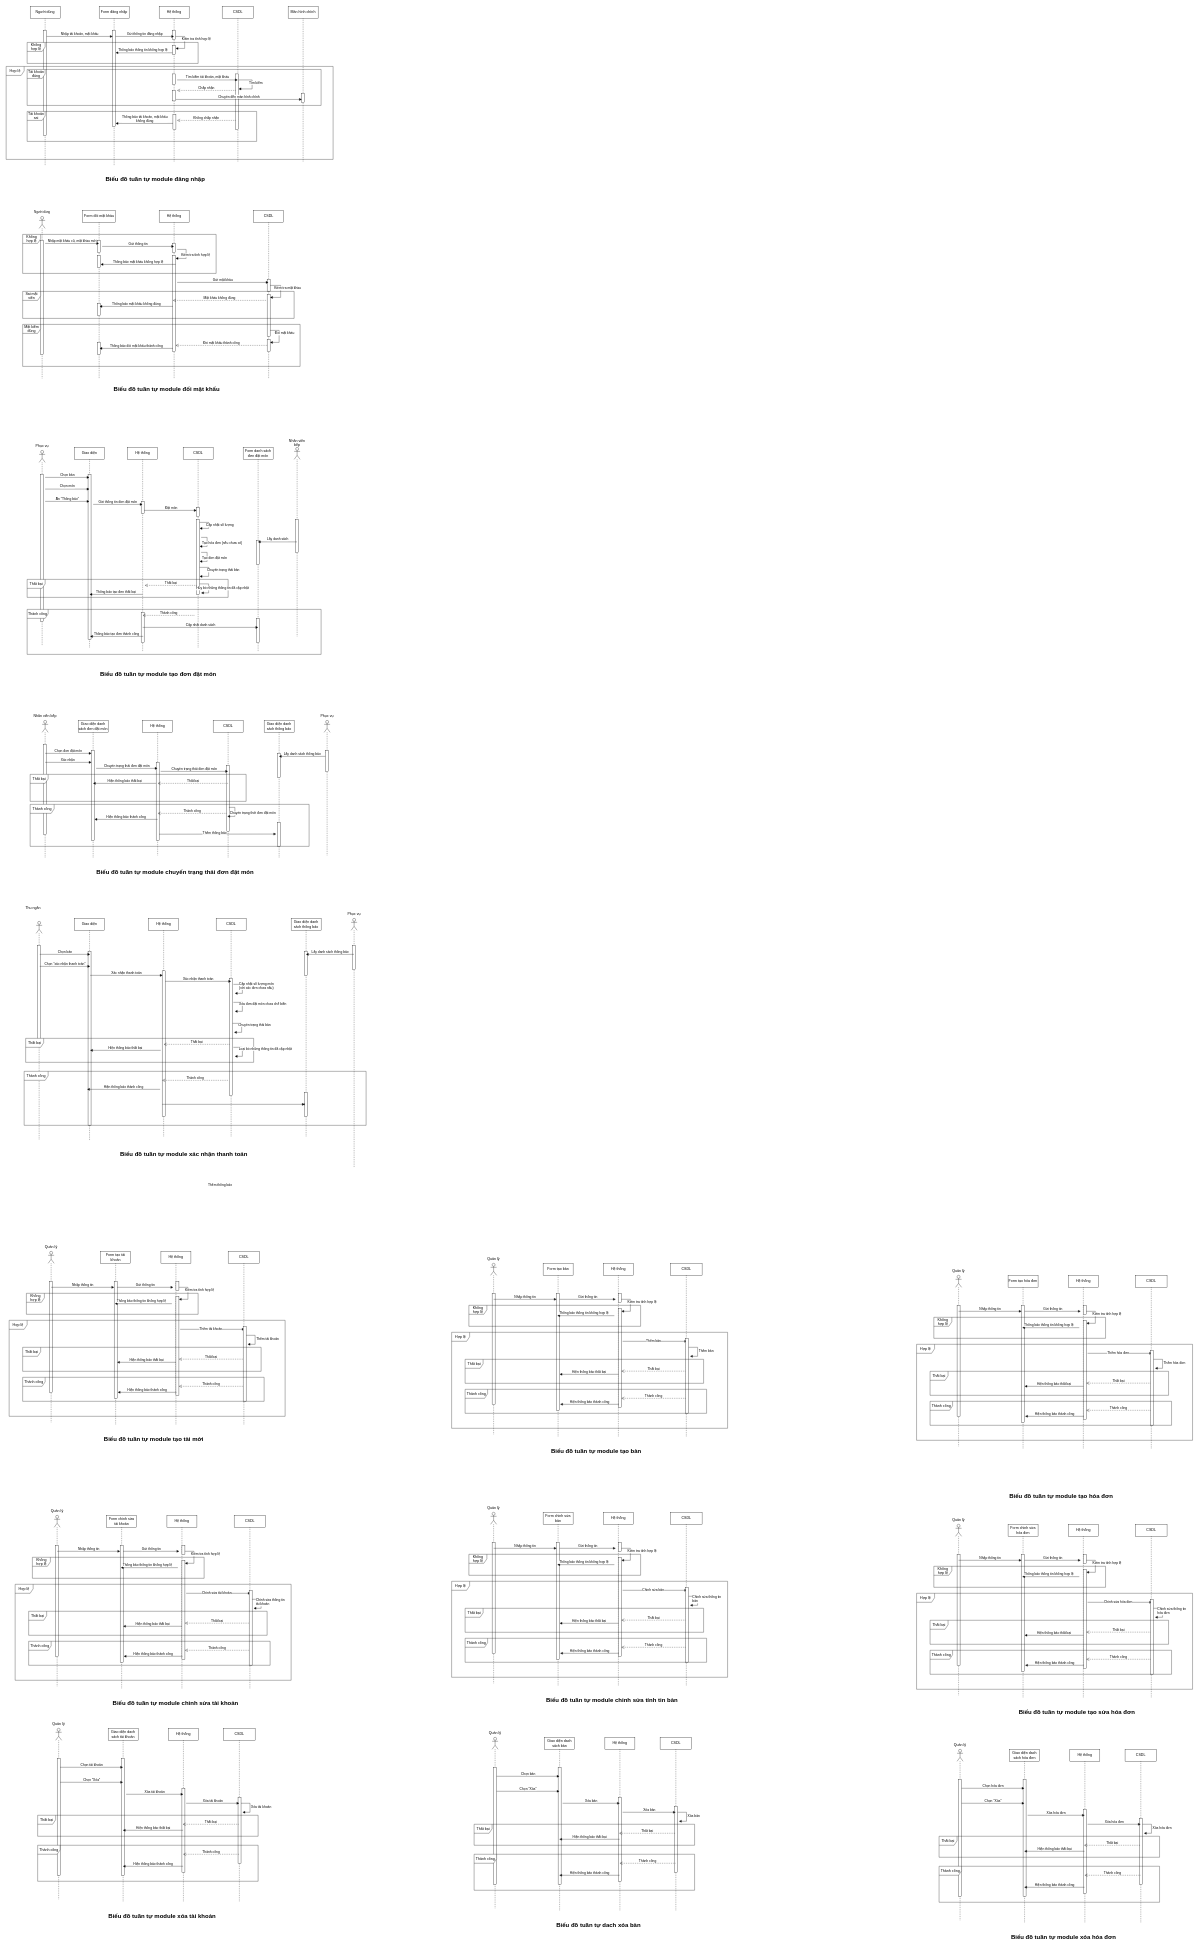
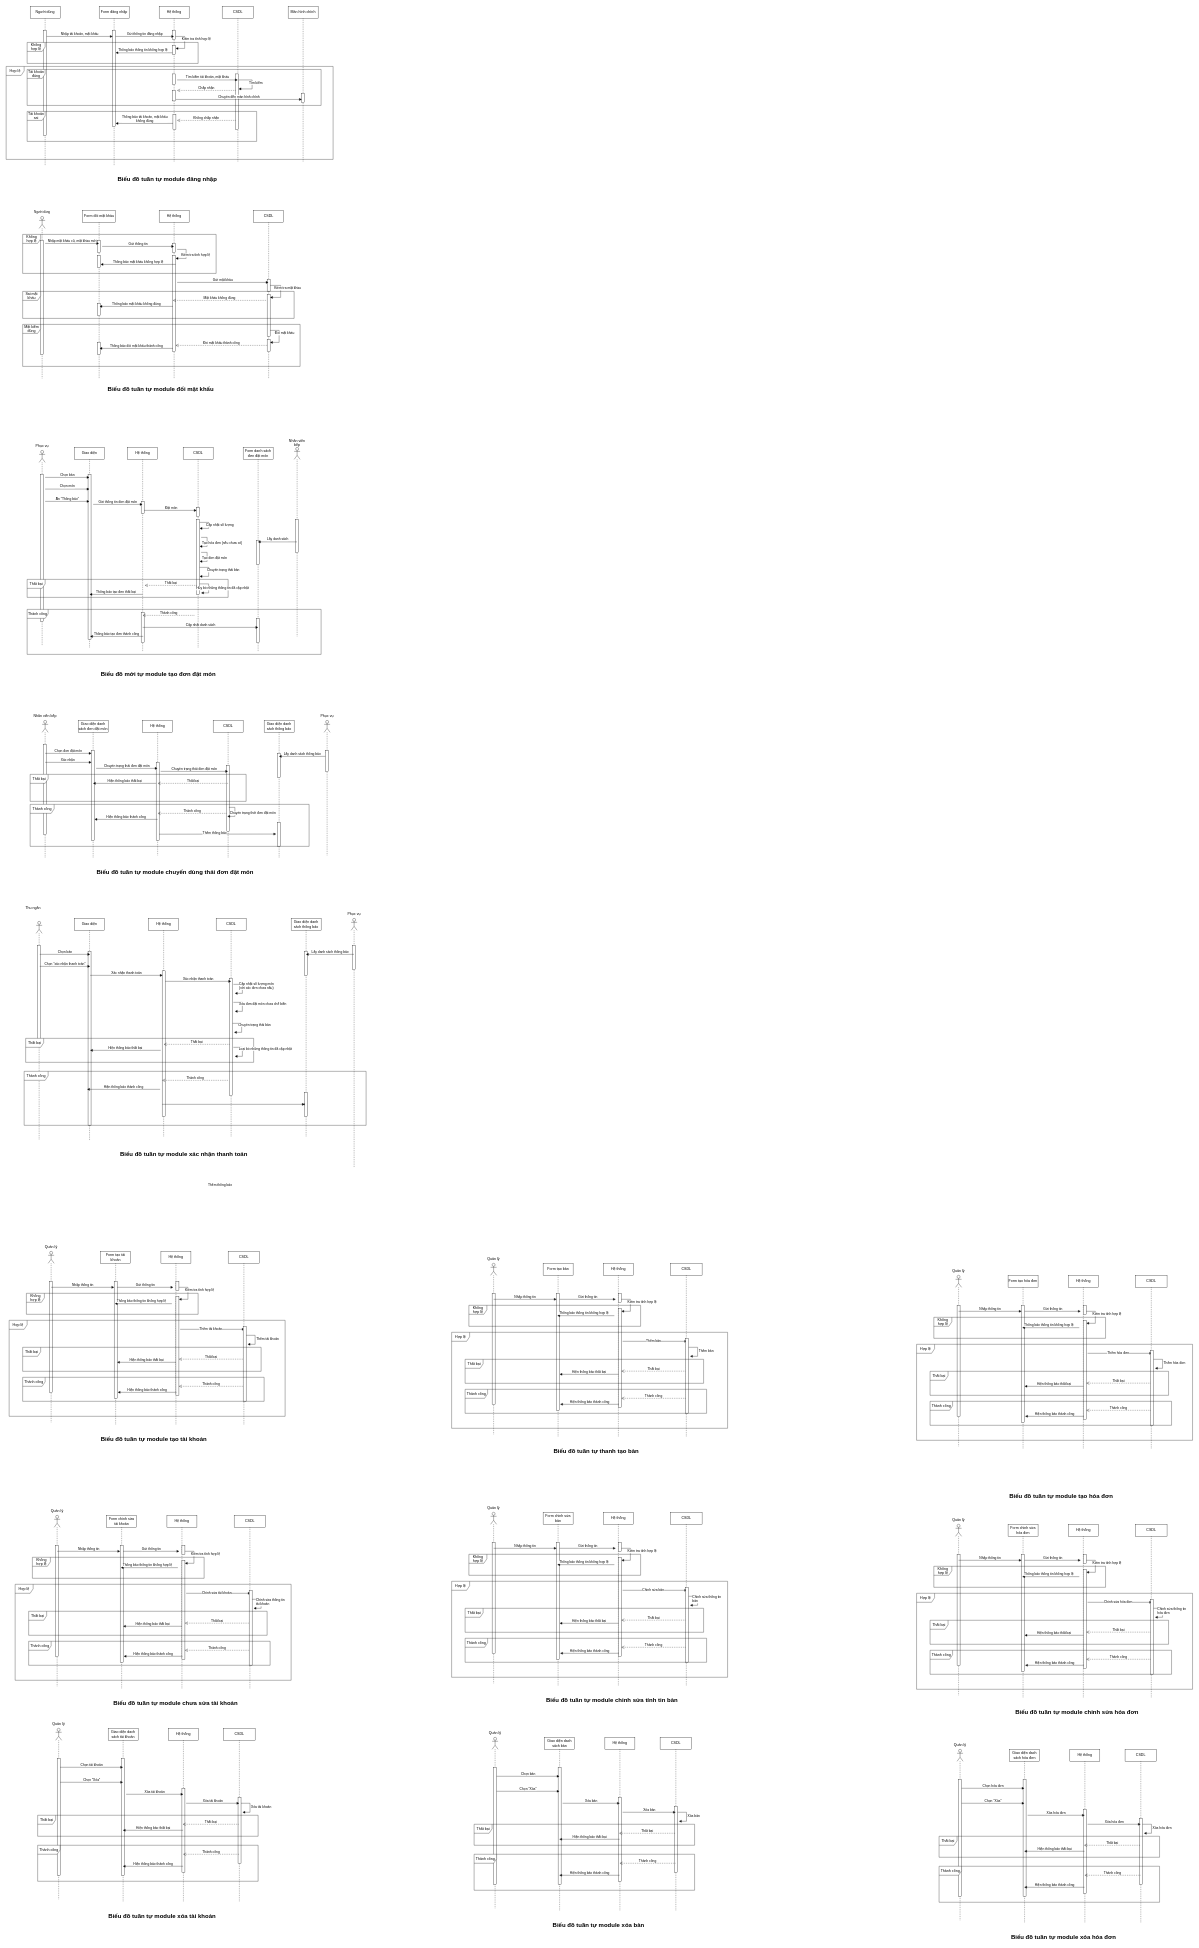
- <mxCell id="23" value="&lt;font size=&quot;1&quot; style=&quot;&quot;&gt;&lt;b style=&quot;font-size: 20px;&quot;&gt;Biểu đồ tuần tự module đăng nhập&amp;nbsp;&lt;/b&gt;&lt;/font&gt;" style="text;html=1;align=center;verticalAlign=middle;whiteSpace=wrap;rounded=0;" parent="1" vertex="1"><mxGeometry x="330" y="580" width="380" height="30" as="geometry" /></mxCell>
+ <mxCell id="23" value="&lt;font size=&quot;1&quot; style=&quot;&quot;&gt;&lt;b style=&quot;font-size: 20px;&quot;&gt;Biểu đồ tuần tự module đăng nhập&amp;nbsp;&lt;/b&gt;&lt;/font&gt;" style="text;html=1;align=center;verticalAlign=middle;whiteSpace=wrap;rounded=0;" parent="1" vertex="1"><mxGeometry x="370" y="580" width="380" height="30" as="geometry" /></mxCell>
- <mxCell id="56" value="Sai mật viên" style="shape=umlFrame;whiteSpace=wrap;html=1;pointerEvents=0;" parent="1" vertex="1"><mxGeometry x="75" y="970" width="905" height="90" as="geometry" /></mxCell>
+ <mxCell id="56" value="Sai mật khẩu" style="shape=umlFrame;whiteSpace=wrap;html=1;pointerEvents=0;" parent="1" vertex="1"><mxGeometry x="75" y="970" width="905" height="90" as="geometry" /></mxCell>
- <mxCell id="59" value="&lt;font size=&quot;1&quot; style=&quot;&quot;&gt;&lt;b style=&quot;font-size: 20px;&quot;&gt;Biểu đồ tuần tự module đổi mật khẩu&amp;nbsp;&lt;/b&gt;&lt;/font&gt;" style="text;html=1;align=center;verticalAlign=middle;whiteSpace=wrap;rounded=0;" parent="1" vertex="1"><mxGeometry x="367.5" y="1280" width="380" height="30" as="geometry" /></mxCell>
+ <mxCell id="59" value="&lt;font size=&quot;1&quot; style=&quot;&quot;&gt;&lt;b style=&quot;font-size: 20px;&quot;&gt;Biểu đồ tuần tự module đổi mật khẩu&amp;nbsp;&lt;/b&gt;&lt;/font&gt;" style="text;html=1;align=center;verticalAlign=middle;whiteSpace=wrap;rounded=0;" parent="1" vertex="1"><mxGeometry x="347.5" y="1280" width="380" height="30" as="geometry" /></mxCell>
- <mxCell id="91" value="&lt;font size=&quot;1&quot; style=&quot;&quot;&gt;&lt;b style=&quot;font-size: 20px;&quot;&gt;Biểu đồ tuần tự module tạo đơn đặt món&amp;nbsp;&lt;/b&gt;&lt;/font&gt;" style="text;html=1;align=center;verticalAlign=middle;whiteSpace=wrap;rounded=0;" parent="1" vertex="1"><mxGeometry x="325" y="2230" width="410" height="30" as="geometry" /></mxCell>
+ <mxCell id="91" value="&lt;font size=&quot;1&quot; style=&quot;&quot;&gt;&lt;b style=&quot;font-size: 20px;&quot;&gt;Biểu đồ mới tự module tạo đơn đặt món&amp;nbsp;&lt;/b&gt;&lt;/font&gt;" style="text;html=1;align=center;verticalAlign=middle;whiteSpace=wrap;rounded=0;" parent="1" vertex="1"><mxGeometry x="325" y="2230" width="410" height="30" as="geometry" /></mxCell>
- <mxCell id="120" value="&lt;font size=&quot;1&quot; style=&quot;&quot;&gt;&lt;b style=&quot;font-size: 20px;&quot;&gt;Biểu đồ tuần tự module chuyển trạng thái đơn đặt món&amp;nbsp;&lt;/b&gt;&lt;/font&gt;" style="text;html=1;align=center;verticalAlign=middle;whiteSpace=wrap;rounded=0;" parent="1" vertex="1"><mxGeometry x="296" y="2890" width="580" height="30" as="geometry" /></mxCell>
+ <mxCell id="120" value="&lt;font size=&quot;1&quot; style=&quot;&quot;&gt;&lt;b style=&quot;font-size: 20px;&quot;&gt;Biểu đồ tuần tự module chuyển dùng thái đơn đặt món&amp;nbsp;&lt;/b&gt;&lt;/font&gt;" style="text;html=1;align=center;verticalAlign=middle;whiteSpace=wrap;rounded=0;" parent="1" vertex="1"><mxGeometry x="296" y="2890" width="580" height="30" as="geometry" /></mxCell>
- <mxCell id="166" value="&lt;font size=&quot;1&quot; style=&quot;&quot;&gt;&lt;b style=&quot;font-size: 20px;&quot;&gt;Biểu đồ tuần tự module tạo tài mới&amp;nbsp;&lt;/b&gt;&lt;/font&gt;" style="text;html=1;align=center;verticalAlign=middle;whiteSpace=wrap;rounded=0;" parent="1" vertex="1"><mxGeometry x="325" y="4780" width="380" height="30" as="geometry" /></mxCell>
+ <mxCell id="166" value="&lt;font size=&quot;1&quot; style=&quot;&quot;&gt;&lt;b style=&quot;font-size: 20px;&quot;&gt;Biểu đồ tuần tự module tạo tài khoản&amp;nbsp;&lt;/b&gt;&lt;/font&gt;" style="text;html=1;align=center;verticalAlign=middle;whiteSpace=wrap;rounded=0;" parent="1" vertex="1"><mxGeometry x="325" y="4780" width="380" height="30" as="geometry" /></mxCell>
- <mxCell id="245" value="&lt;font size=&quot;1&quot; style=&quot;&quot;&gt;&lt;b style=&quot;font-size: 20px;&quot;&gt;Biểu đồ tuần tự module tạo bàn&amp;nbsp;&lt;/b&gt;&lt;/font&gt;" style="text;html=1;align=center;verticalAlign=middle;whiteSpace=wrap;rounded=0;" parent="1" vertex="1"><mxGeometry x="1800" y="4820" width="380" height="30" as="geometry" /></mxCell>
+ <mxCell id="245" value="&lt;font size=&quot;1&quot; style=&quot;&quot;&gt;&lt;b style=&quot;font-size: 20px;&quot;&gt;Biểu đồ tuần tự thanh tạo bàn&amp;nbsp;&lt;/b&gt;&lt;/font&gt;" style="text;html=1;align=center;verticalAlign=middle;whiteSpace=wrap;rounded=0;" parent="1" vertex="1"><mxGeometry x="1800" y="4820" width="380" height="30" as="geometry" /></mxCell>
- <mxCell id="194" value="&lt;font size=&quot;1&quot; style=&quot;&quot;&gt;&lt;b style=&quot;font-size: 20px;&quot;&gt;Biểu đồ tuần tự module chỉnh sửa tài khoản&amp;nbsp;&lt;/b&gt;&lt;/font&gt;" style="text;html=1;align=center;verticalAlign=middle;whiteSpace=wrap;rounded=0;" parent="1" vertex="1"><mxGeometry x="345" y="5660" width="485" height="30" as="geometry" /></mxCell>
+ <mxCell id="194" value="&lt;font size=&quot;1&quot; style=&quot;&quot;&gt;&lt;b style=&quot;font-size: 20px;&quot;&gt;Biểu đồ tuần tự module chưa sửa tài khoản&amp;nbsp;&lt;/b&gt;&lt;/font&gt;" style="text;html=1;align=center;verticalAlign=middle;whiteSpace=wrap;rounded=0;" parent="1" vertex="1"><mxGeometry x="345" y="5660" width="485" height="30" as="geometry" /></mxCell>
- <mxCell id="347" value="&lt;font size=&quot;1&quot; style=&quot;&quot;&gt;&lt;b style=&quot;font-size: 20px;&quot;&gt;Biểu đồ tuần tự module tạo sửa hóa đơn&amp;nbsp;&lt;/b&gt;&lt;/font&gt;" style="text;html=1;align=center;verticalAlign=middle;whiteSpace=wrap;rounded=0;" parent="1" vertex="1"><mxGeometry x="3350" y="5690" width="485" height="30" as="geometry" /></mxCell>
+ <mxCell id="347" value="&lt;font size=&quot;1&quot; style=&quot;&quot;&gt;&lt;b style=&quot;font-size: 20px;&quot;&gt;Biểu đồ tuần tự module chỉnh sửa hóa đơn&amp;nbsp;&lt;/b&gt;&lt;/font&gt;" style="text;html=1;align=center;verticalAlign=middle;whiteSpace=wrap;rounded=0;" parent="1" vertex="1"><mxGeometry x="3350" y="5690" width="485" height="30" as="geometry" /></mxCell>
- <mxCell id="296" value="&lt;font size=&quot;1&quot; style=&quot;&quot;&gt;&lt;b style=&quot;font-size: 20px;&quot;&gt;Biểu đồ tuần tự dach xóa bàn&lt;/b&gt;&lt;/font&gt;" style="text;html=1;align=center;verticalAlign=middle;whiteSpace=wrap;rounded=0;" parent="1" vertex="1"><mxGeometry x="1805" y="6400" width="380" height="30" as="geometry" /></mxCell>
+ <mxCell id="296" value="&lt;font size=&quot;1&quot; style=&quot;&quot;&gt;&lt;b style=&quot;font-size: 20px;&quot;&gt;Biểu đồ tuần tự module xóa bàn&lt;/b&gt;&lt;/font&gt;" style="text;html=1;align=center;verticalAlign=middle;whiteSpace=wrap;rounded=0;" parent="1" vertex="1"><mxGeometry x="1805" y="6400" width="380" height="30" as="geometry" /></mxCell>
